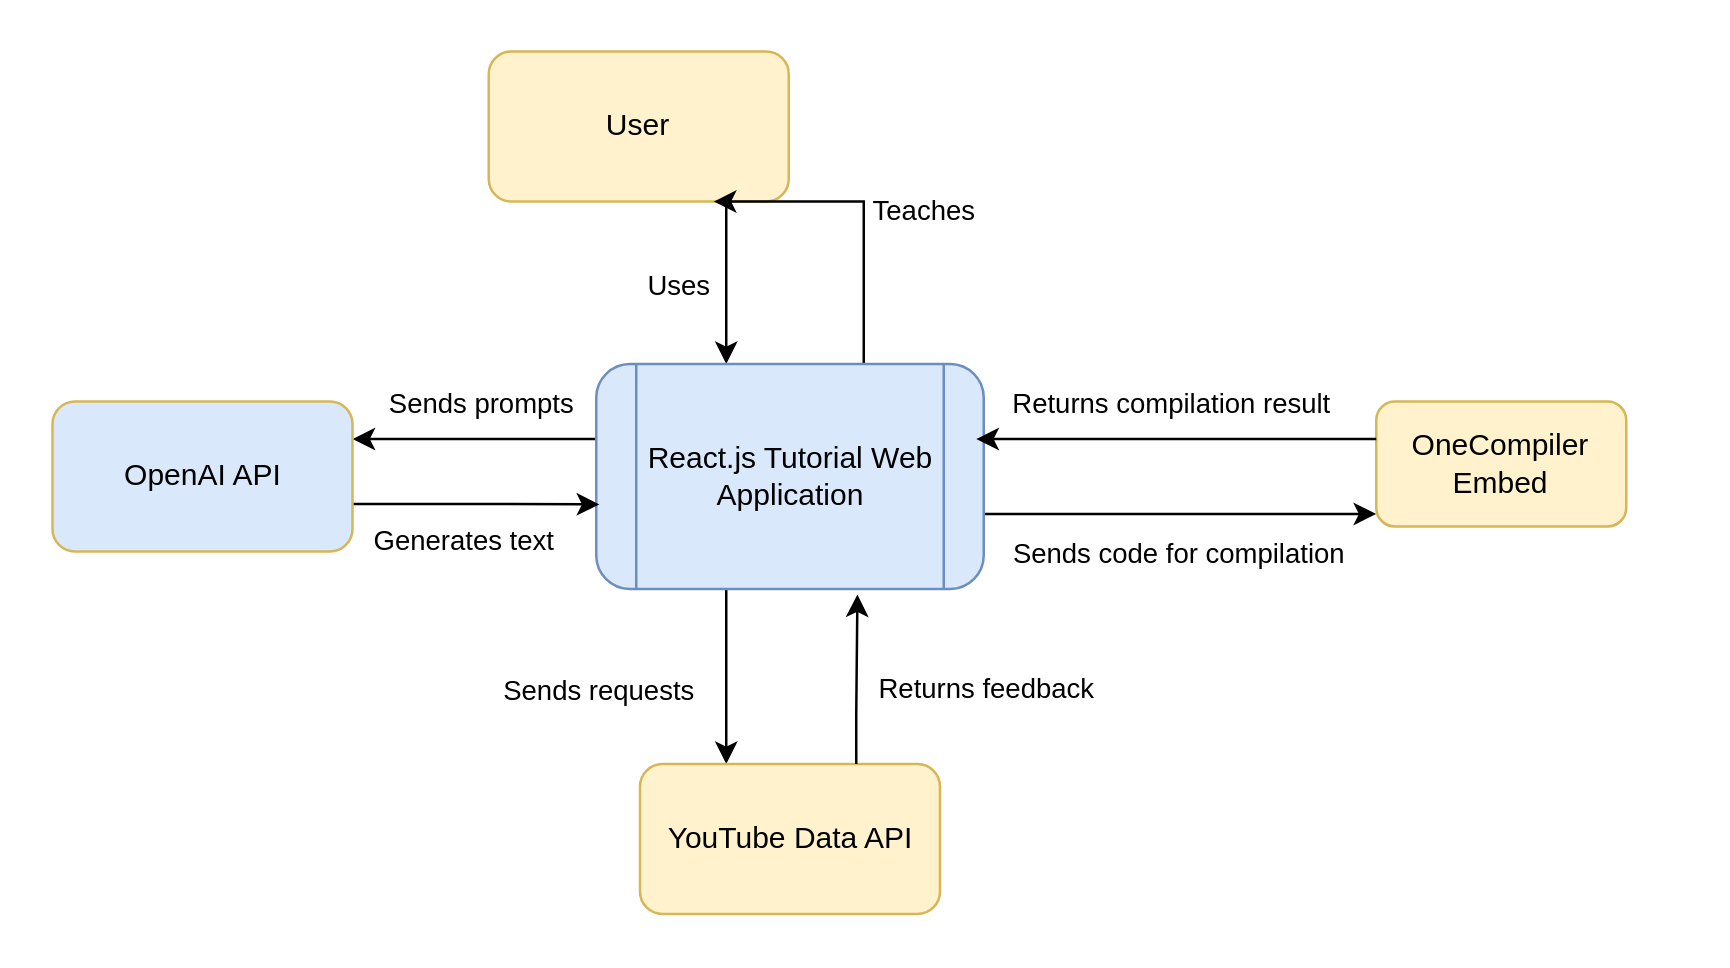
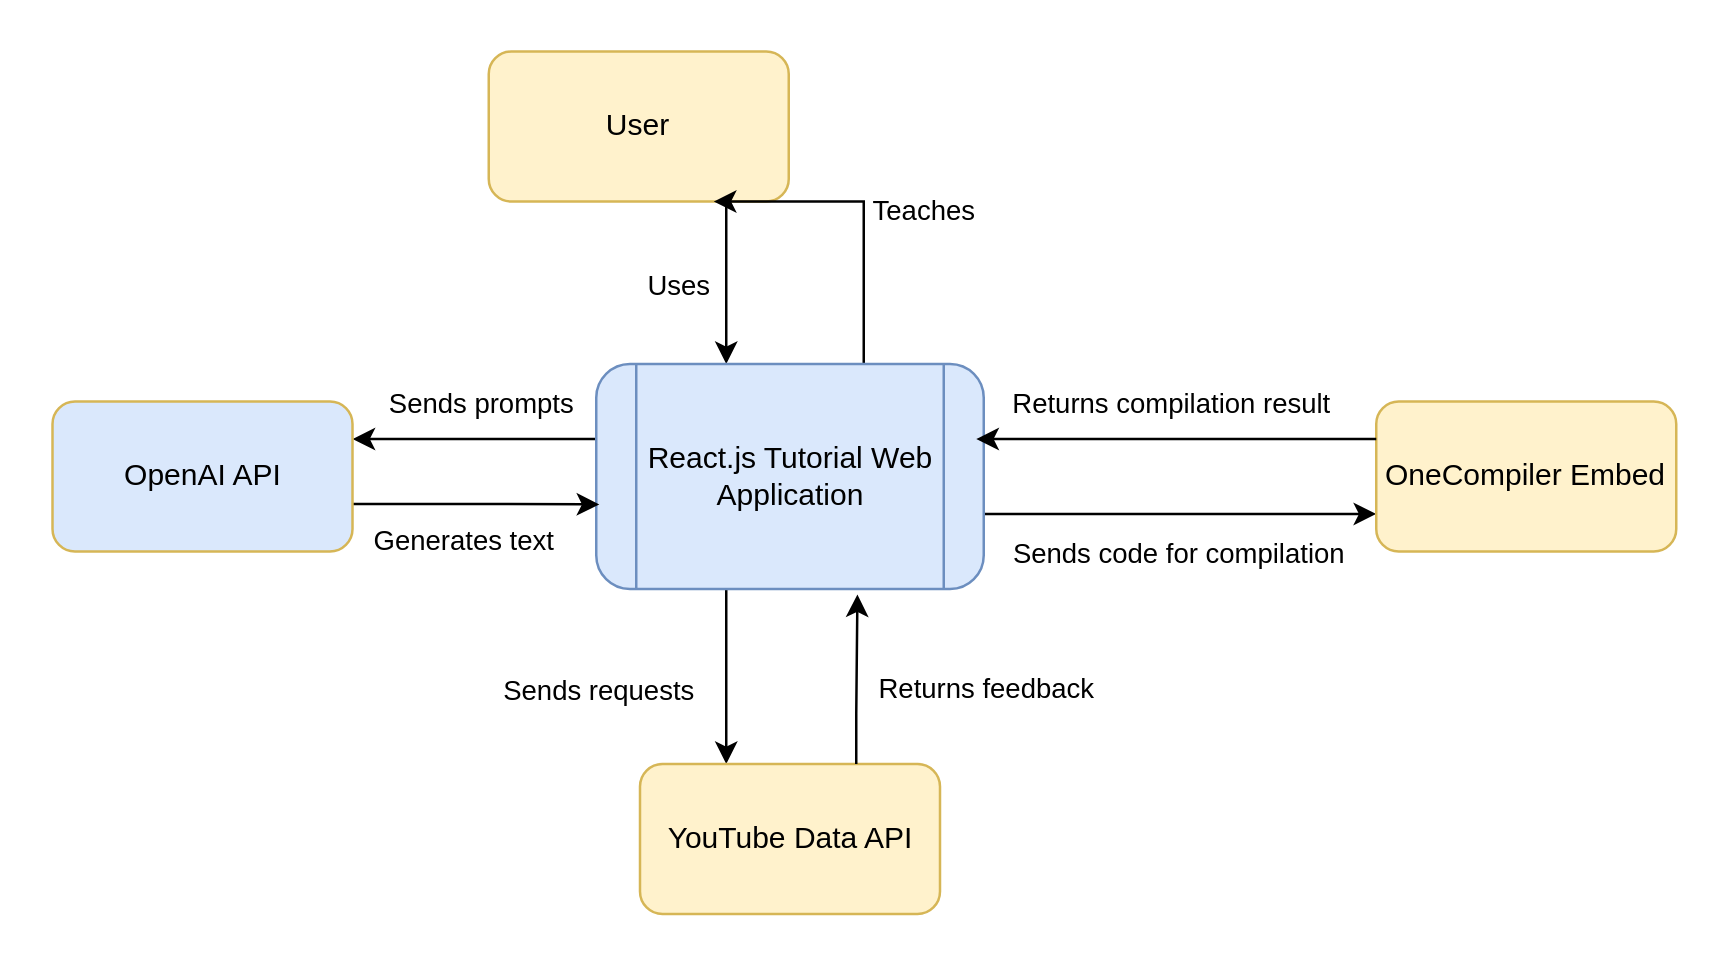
- <mxCell id="20" value="OneCompiler Embed" style="whiteSpace=wrap;html=1;fillColor=#fff2cc;strokeColor=#d6b656;rounded=1;" parent="1" vertex="1"><mxGeometry x="550" y="160" width="100" height="50" as="geometry" /></mxCell>
+ <mxCell id="20" value="OneCompiler Embed" style="whiteSpace=wrap;html=1;fillColor=#fff2cc;strokeColor=#d6b656;rounded=1;" parent="1" vertex="1"><mxGeometry x="550" y="160" width="120" height="60" as="geometry" /></mxCell>
